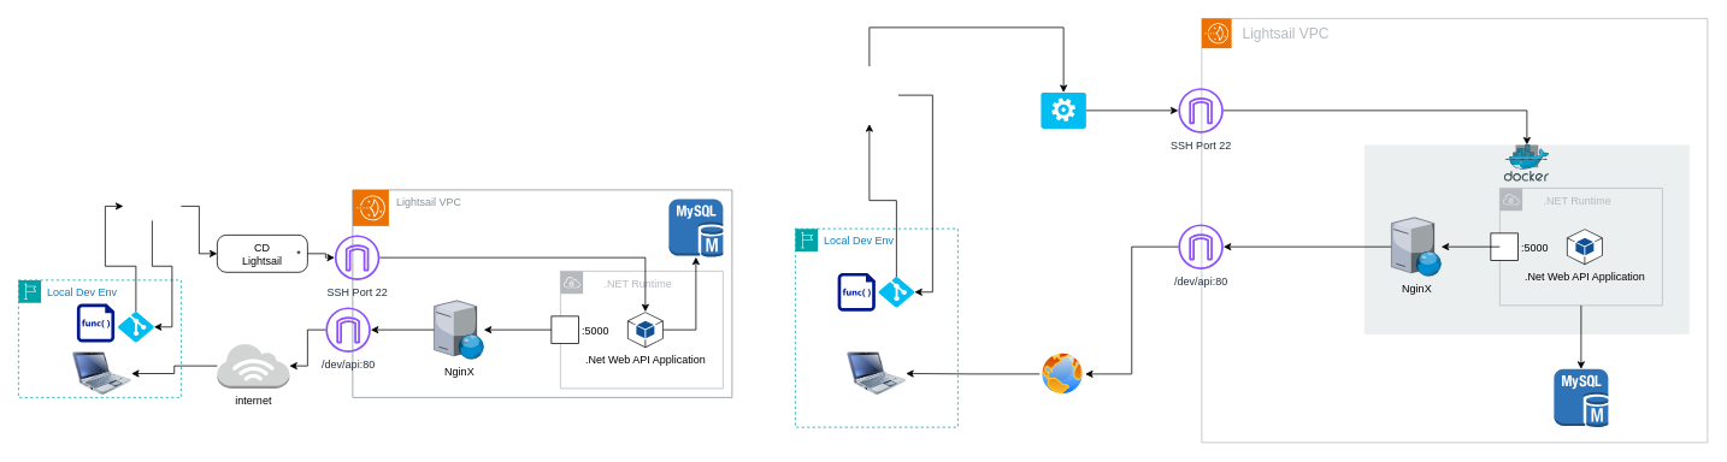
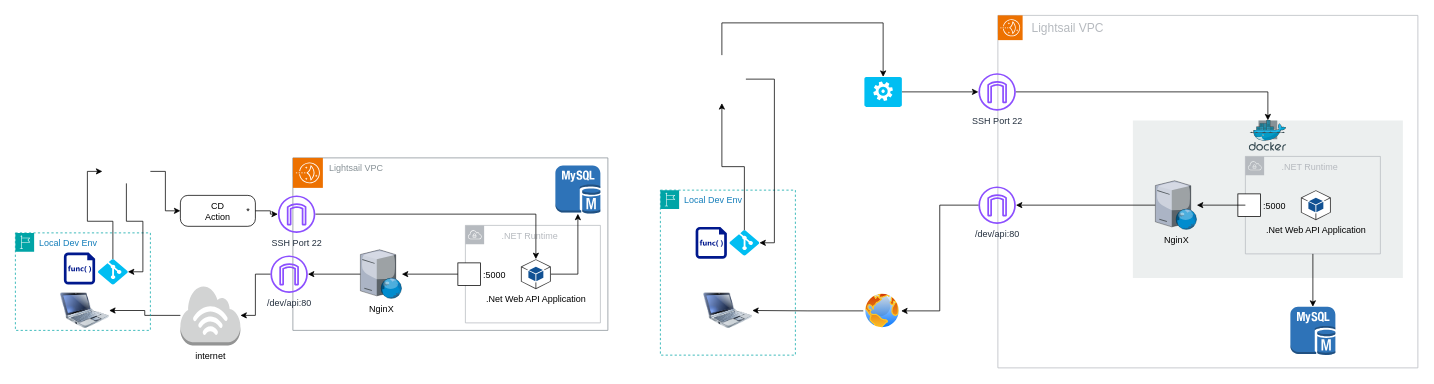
- <mxCell id="28" value="CD&lt;br&gt;Lightsail" style="html=1;dashed=0;rounded=1;absoluteArcSize=1;arcSize=20;verticalAlign=middle;align=center;whiteSpace=wrap;" parent="1" vertex="1"><mxGeometry x="240" y="260" width="100" height="41.25" as="geometry" /></mxCell>
+ <mxCell id="28" value="CD&lt;br&gt;Action" style="html=1;dashed=0;rounded=1;absoluteArcSize=1;arcSize=20;verticalAlign=middle;align=center;whiteSpace=wrap;" parent="1" vertex="1"><mxGeometry x="240" y="260" width="100" height="41.25" as="geometry" /></mxCell>
- <mxCell id="22" value="internet" style="outlineConnect=0;dashed=0;verticalLabelPosition=bottom;verticalAlign=top;align=center;html=1;shape=mxgraph.aws3.internet_3;fillColor=#D2D3D3;gradientColor=none;" parent="1" vertex="1"><mxGeometry x="240" y="380" width="80" height="50" as="geometry" /></mxCell>
+ <mxCell id="22" value="internet" style="outlineConnect=0;dashed=0;verticalLabelPosition=bottom;verticalAlign=top;align=center;html=1;shape=mxgraph.aws3.internet_3;fillColor=#D2D3D3;gradientColor=none;" parent="1" vertex="1"><mxGeometry x="240" y="380" width="80" height="80" as="geometry" /></mxCell>
